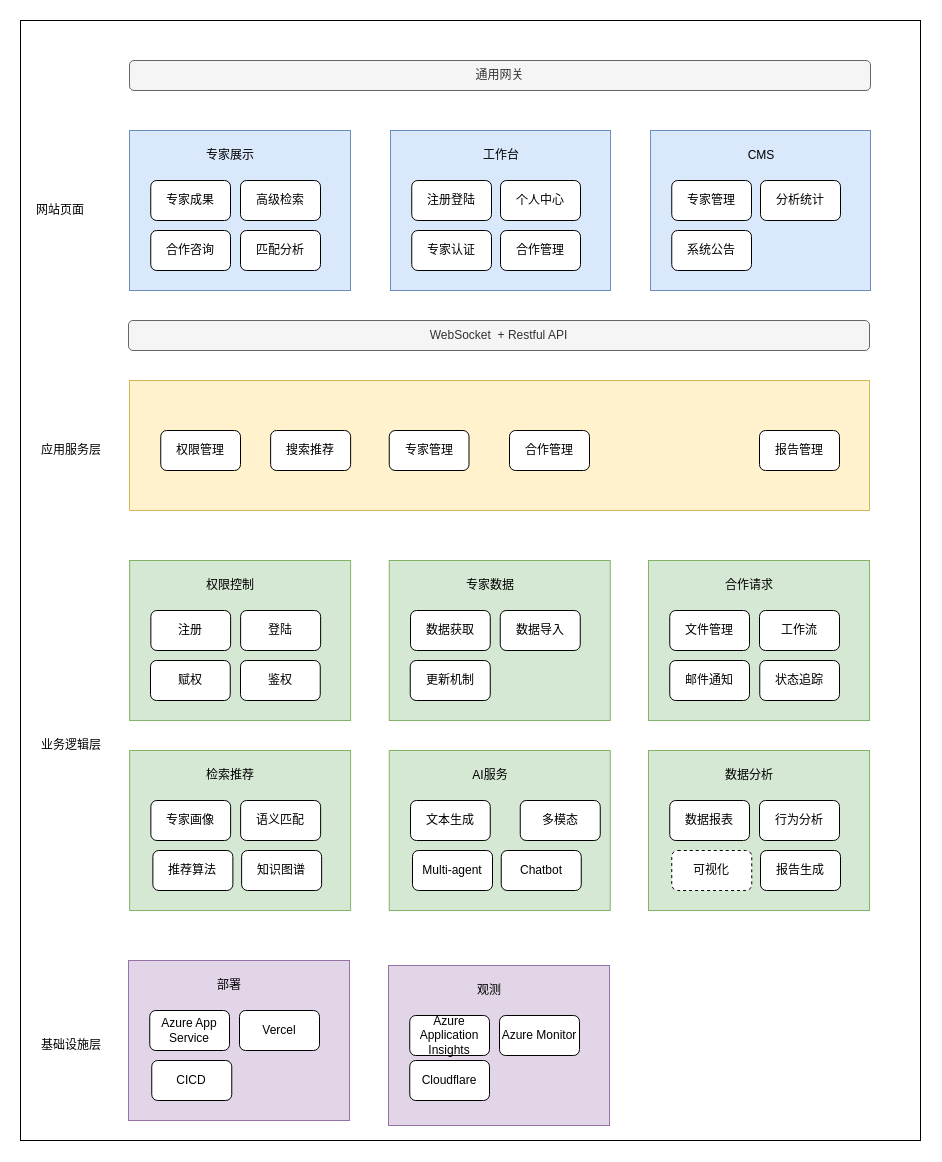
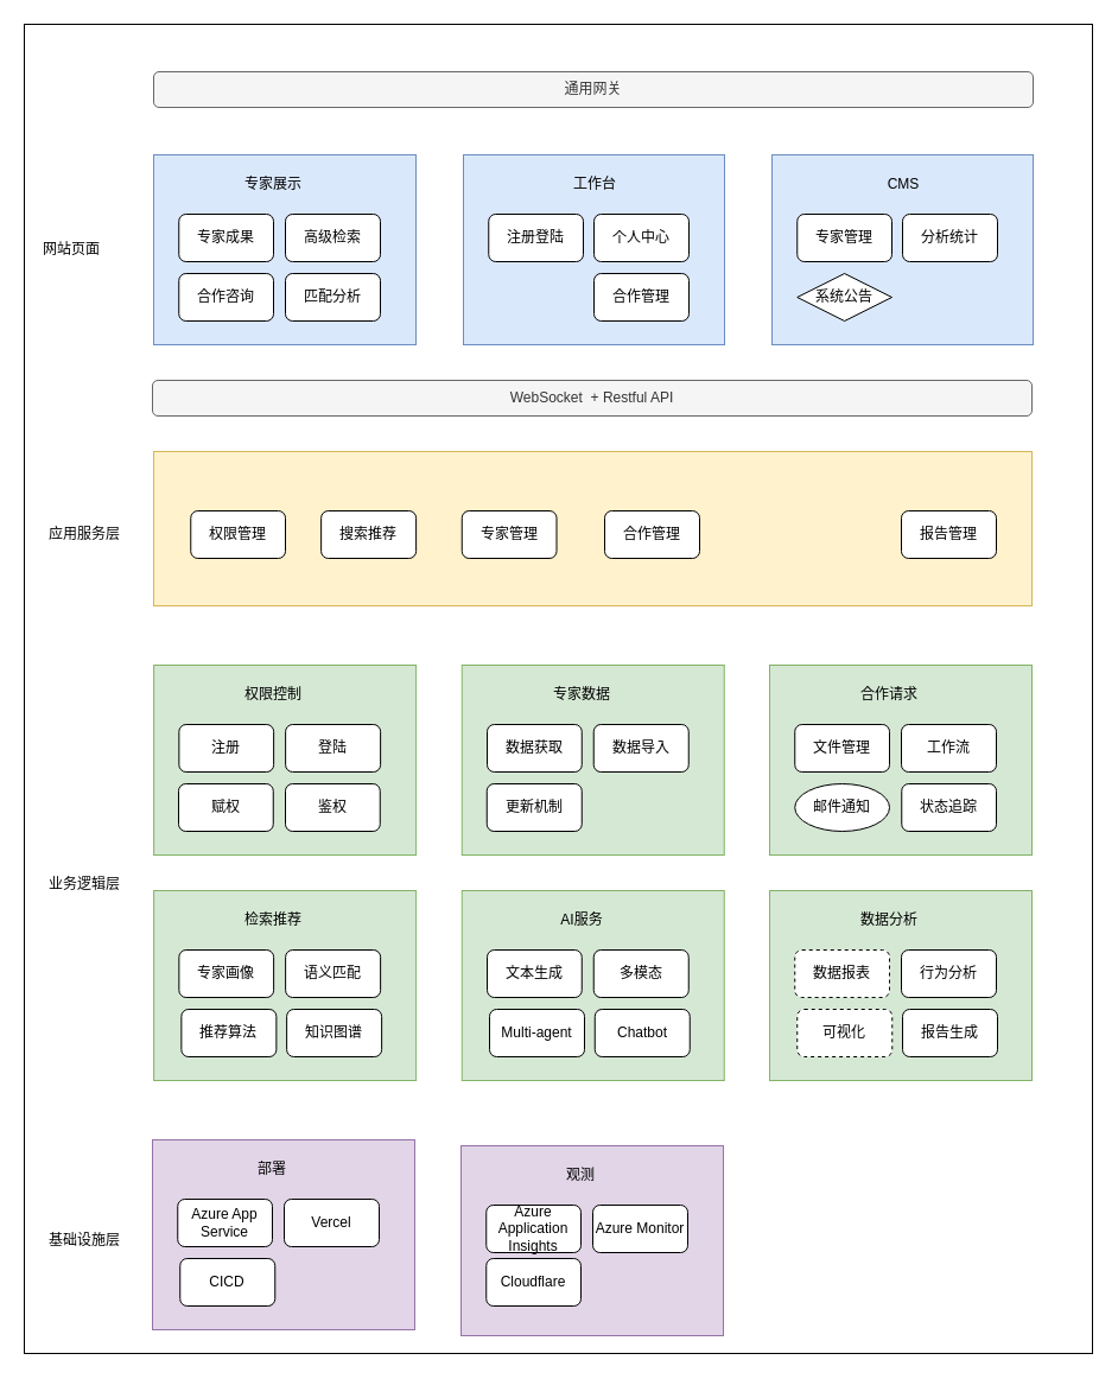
- <mxCell id="13" value="专家认证" style="rounded=1;whiteSpace=wrap;html=1;" vertex="1" parent="1"><mxGeometry x="411.25" y="230" width="79.75" height="40" as="geometry" /></mxCell>
- <mxCell id="19" value="系统公告" style="rounded=1;whiteSpace=wrap;html=1;" vertex="1" parent="1"><mxGeometry x="671.25" y="230" width="79.75" height="40" as="geometry" /></mxCell>
+ <mxCell id="19" value="系统公告" style="rhombus;whiteSpace=wrap;html=1;" vertex="1" parent="1"><mxGeometry x="671.25" y="230" width="79.75" height="40" as="geometry" /></mxCell>
- <mxCell id="51" value="邮件通知" style="rounded=1;whiteSpace=wrap;html=1;" vertex="1" parent="1"><mxGeometry x="669.25" y="660" width="79.75" height="40" as="geometry" /></mxCell>
+ <mxCell id="51" value="邮件通知" style="ellipse;whiteSpace=wrap;html=1;" vertex="1" parent="1"><mxGeometry x="669.25" y="660" width="79.75" height="40" as="geometry" /></mxCell>
- <mxCell id="41" value="多模态" style="rounded=1;whiteSpace=wrap;html=1;" vertex="1" parent="1"><mxGeometry x="519.75" y="800" width="80" height="40" as="geometry" /></mxCell>
+ <mxCell id="41" value="多模态" style="rounded=1;whiteSpace=wrap;html=1;" vertex="1" parent="1"><mxGeometry x="499.75" y="800" width="80" height="40" as="geometry" /></mxCell>
- <mxCell id="61" value="数据报表" style="rounded=1;whiteSpace=wrap;html=1;" vertex="1" parent="1"><mxGeometry x="669.25" y="800" width="79.75" height="40" as="geometry" /></mxCell>
+ <mxCell id="61" value="数据报表" style="rounded=1;whiteSpace=wrap;html=1;dashed=1;" vertex="1" parent="1"><mxGeometry x="669.25" y="800" width="79.75" height="40" as="geometry" /></mxCell>
